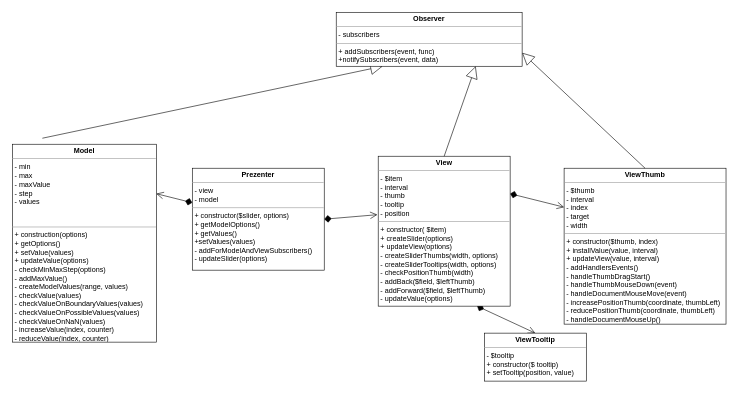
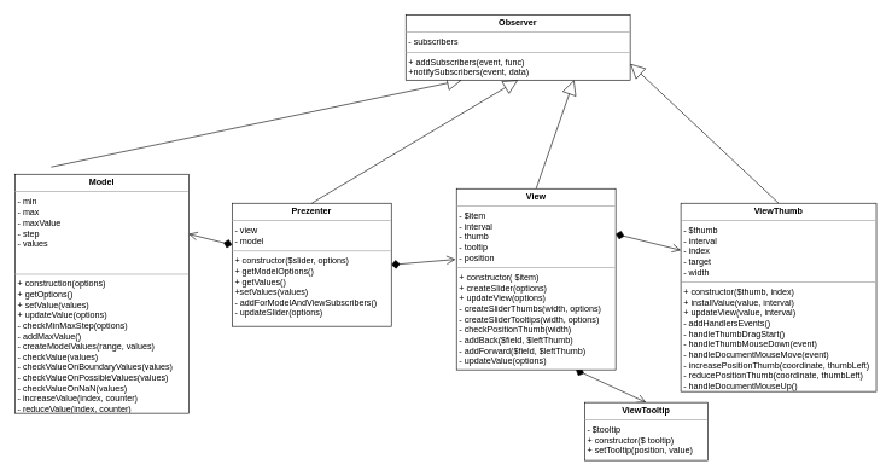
+ <mxCell id="13" style="rounded=0;orthogonalLoop=1;jettySize=auto;html=1;exitX=0.5;exitY=0;exitDx=0;exitDy=0;entryX=0.5;entryY=1;entryDx=0;entryDy=0;startArrow=none;startFill=0;endArrow=block;endFill=0;strokeColor=#000000;strokeWidth=1;endSize=18;" edge="1" parent="1" source="11" target="12"><mxGeometry relative="1" as="geometry"><mxPoint x="410" y="290" as="sourcePoint" /><mxPoint x="485" y="110" as="targetPoint" /></mxGeometry></mxCell>
